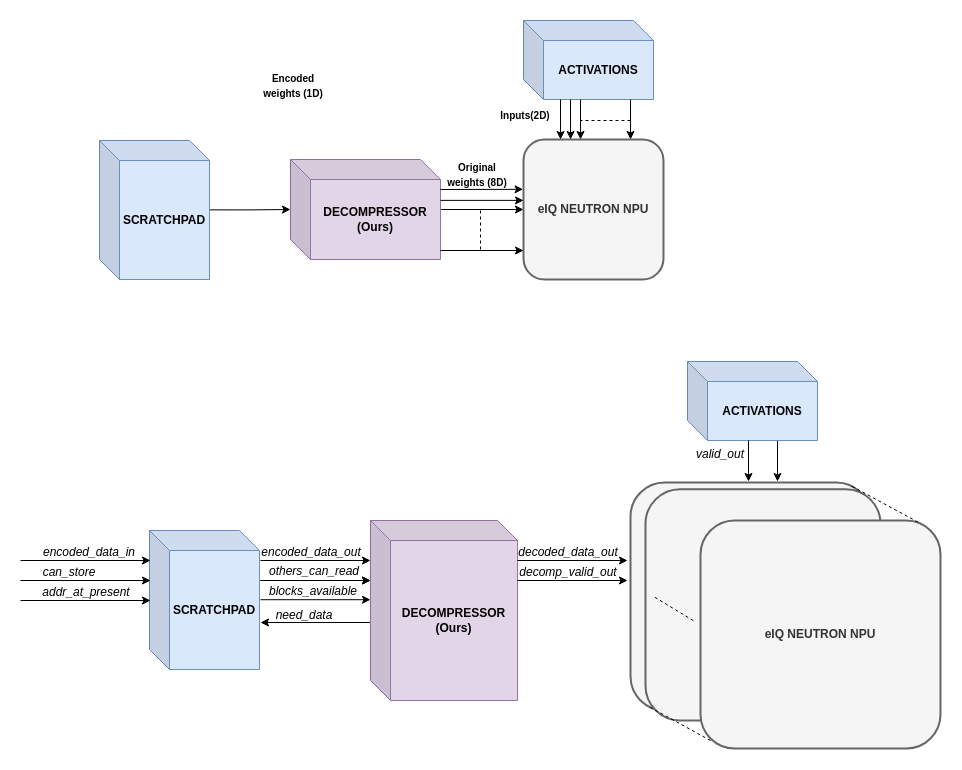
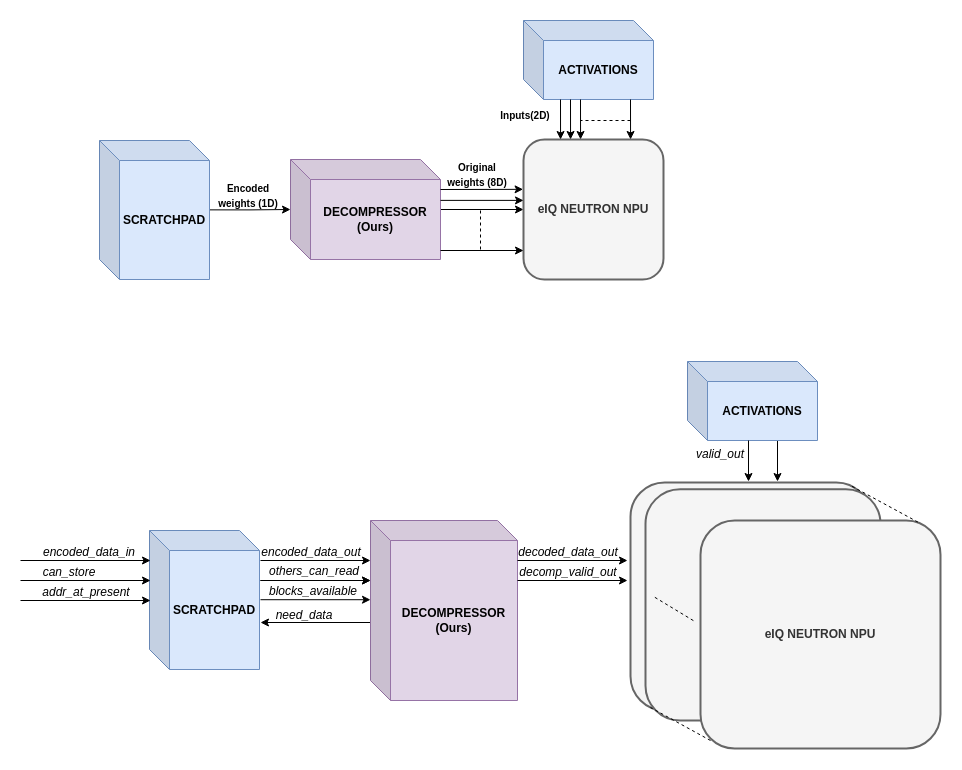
- <mxCell id="8" value="&lt;b&gt;&lt;font style=&quot;font-size: 10px;&quot;&gt;Encoded weights (1D)&lt;/font&gt;&lt;/b&gt;" style="text;html=1;whiteSpace=wrap;strokeColor=none;fillColor=none;align=center;verticalAlign=middle;rounded=0;" parent="1" vertex="1"><mxGeometry x="258" y="70" width="70" height="30" as="geometry" /></mxCell>
+ <mxCell id="8" value="&lt;b&gt;&lt;font style=&quot;font-size: 10px;&quot;&gt;Encoded weights (1D)&lt;/font&gt;&lt;/b&gt;" style="text;html=1;whiteSpace=wrap;strokeColor=none;fillColor=none;align=center;verticalAlign=middle;rounded=0;" parent="1" vertex="1"><mxGeometry x="213" y="180" width="70" height="30" as="geometry" /></mxCell>
